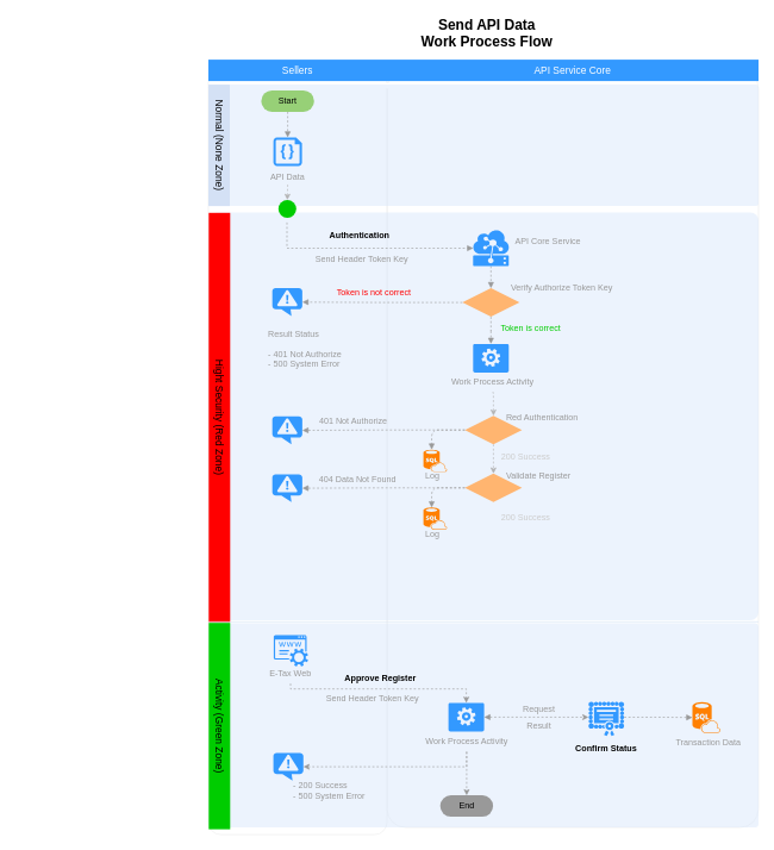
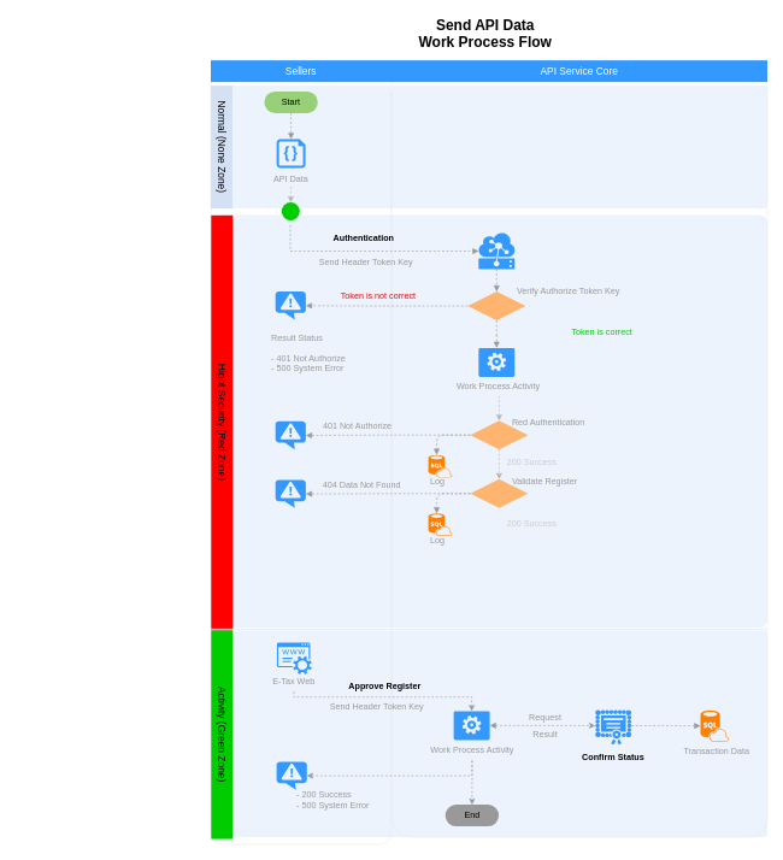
- <mxCell id="8" value="Send API Data&lt;br&gt;Work Process Flow" style="text;html=1;strokeColor=none;fillColor=none;align=center;verticalAlign=middle;whiteSpace=wrap;rounded=0;fontStyle=1;fontSize=20;" vertex="1" parent="1"><mxGeometry x="526" y="20" width="310" height="50" as="geometry" /></mxCell>
+ <mxCell id="8" value="Send API Data&lt;br&gt;Work Process Flow" style="text;html=1;strokeColor=none;fillColor=none;align=center;verticalAlign=middle;whiteSpace=wrap;rounded=0;fontStyle=1;fontSize=20;" vertex="1" parent="1"><mxGeometry x="516" y="20" width="310" height="50" as="geometry" /></mxCell>
- <mxCell id="18" value="API Core Service" style="text;html=1;strokeColor=none;fillColor=none;align=center;verticalAlign=middle;whiteSpace=wrap;rounded=0;fontSize=12;fontColor=#999999;" vertex="1" parent="1"><mxGeometry x="716" y="322.5" width="101" height="29" as="geometry" /></mxCell>
- <mxCell id="19" value="Token is correct" style="text;html=1;strokeColor=none;fillColor=none;align=center;verticalAlign=middle;whiteSpace=wrap;rounded=0;fontSize=12;fontColor=#00CC00;" vertex="1" parent="1"><mxGeometry x="692" y="445.5" width="101" height="29" as="geometry" /></mxCell>
+ <mxCell id="19" value="Token is correct" style="text;html=1;strokeColor=none;fillColor=none;align=center;verticalAlign=middle;whiteSpace=wrap;rounded=0;fontSize=12;fontColor=#00CC00;" vertex="1" parent="1"><mxGeometry x="782" y="445.5" width="101" height="29" as="geometry" /></mxCell>
